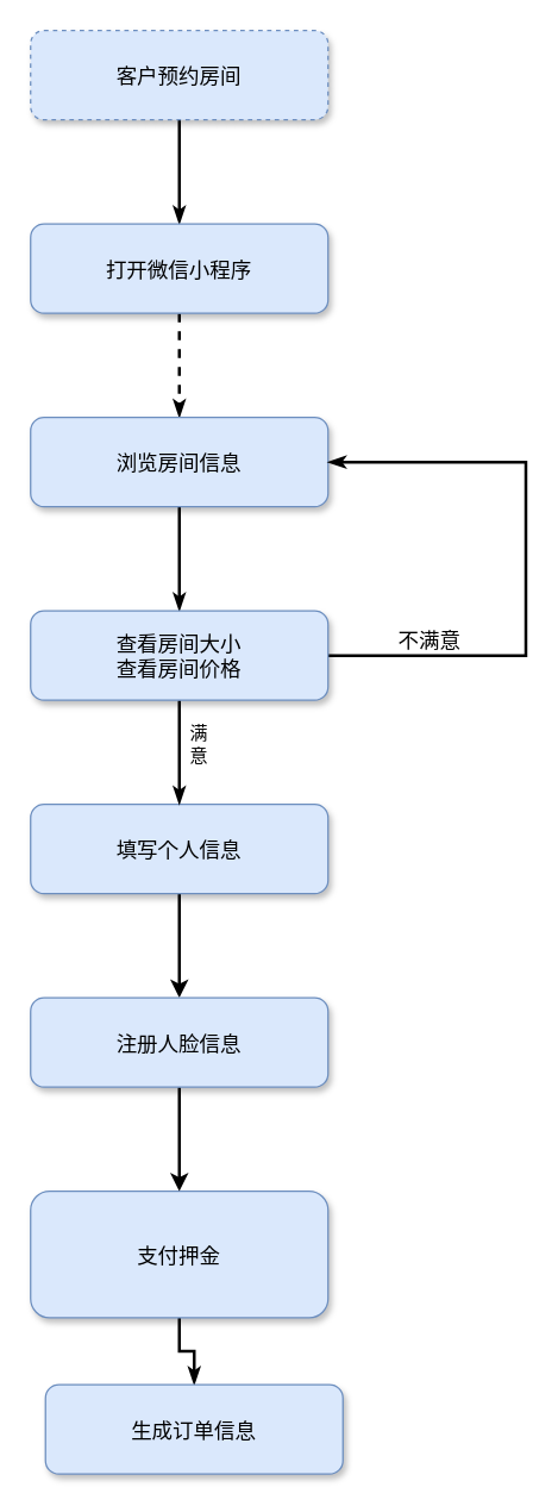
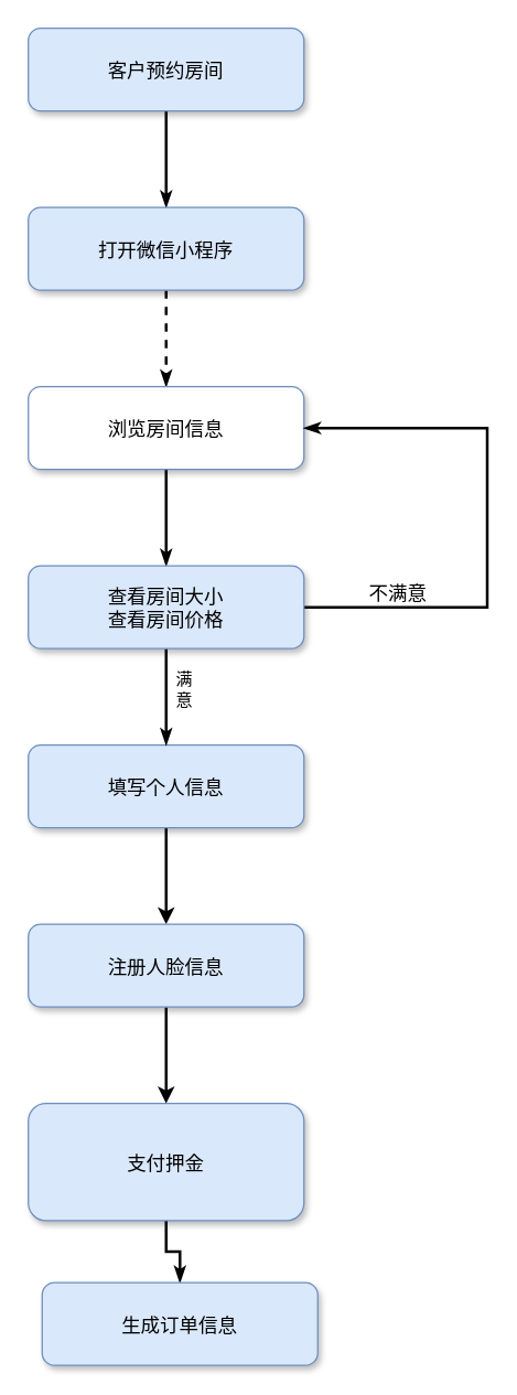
- <mxCell id="3" value="客户预约房间" style="rounded=1;fillColor=#dae8fc;strokeColor=#6c8ebf;shadow=1;fontStyle=0;fontSize=14;dashed=1;" parent="1" vertex="1"><mxGeometry x="20" y="20" width="200" height="60" as="geometry" /></mxCell>
+ <mxCell id="3" value="客户预约房间" style="rounded=1;fillColor=#dae8fc;strokeColor=#6c8ebf;shadow=1;fontStyle=0;fontSize=14;" parent="1" vertex="1"><mxGeometry x="20" y="20" width="200" height="60" as="geometry" /></mxCell>
- <mxCell id="7" value="浏览房间信息" style="rounded=1;fillColor=#dae8fc;strokeColor=#6c8ebf;shadow=1;fontStyle=0;fontSize=14;" parent="1" vertex="1"><mxGeometry x="20" y="280" width="200" height="60" as="geometry" /></mxCell>
+ <mxCell id="7" value="浏览房间信息" style="rounded=1;fillColor=#ffffff;strokeColor=#6c8ebf;shadow=1;fontStyle=0;fontSize=14;" parent="1" vertex="1"><mxGeometry x="20" y="280" width="200" height="60" as="geometry" /></mxCell>
